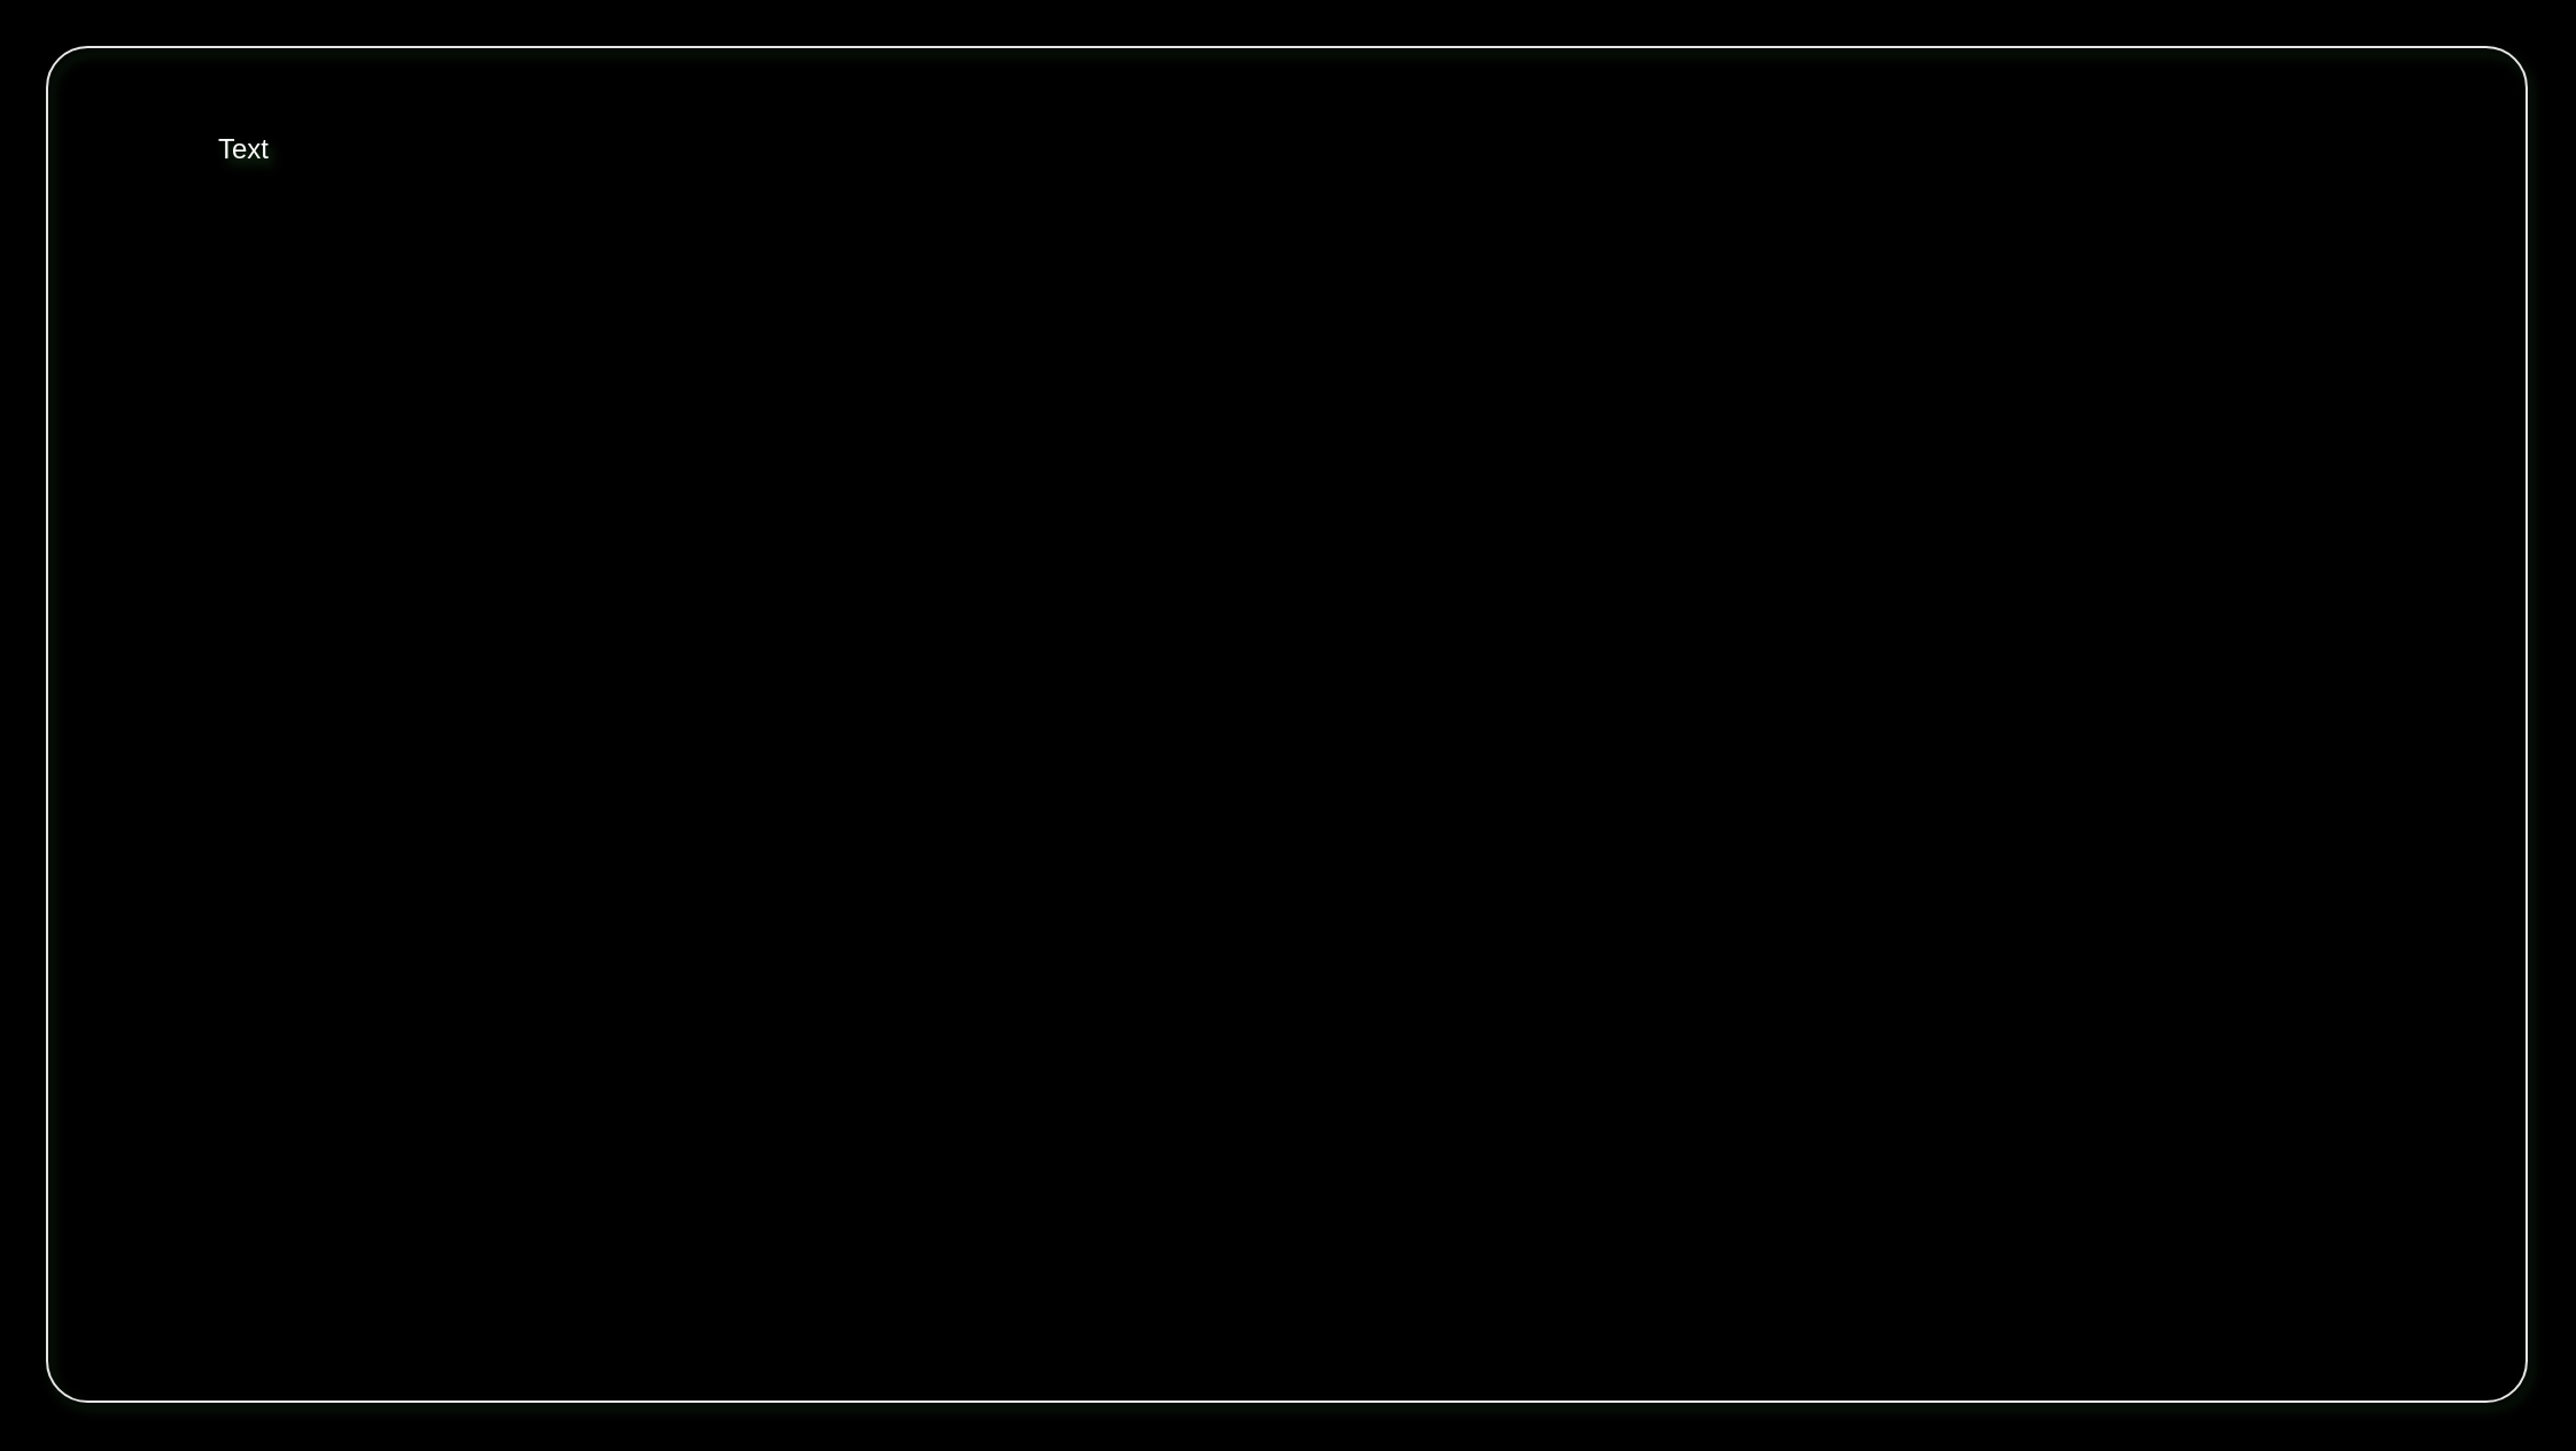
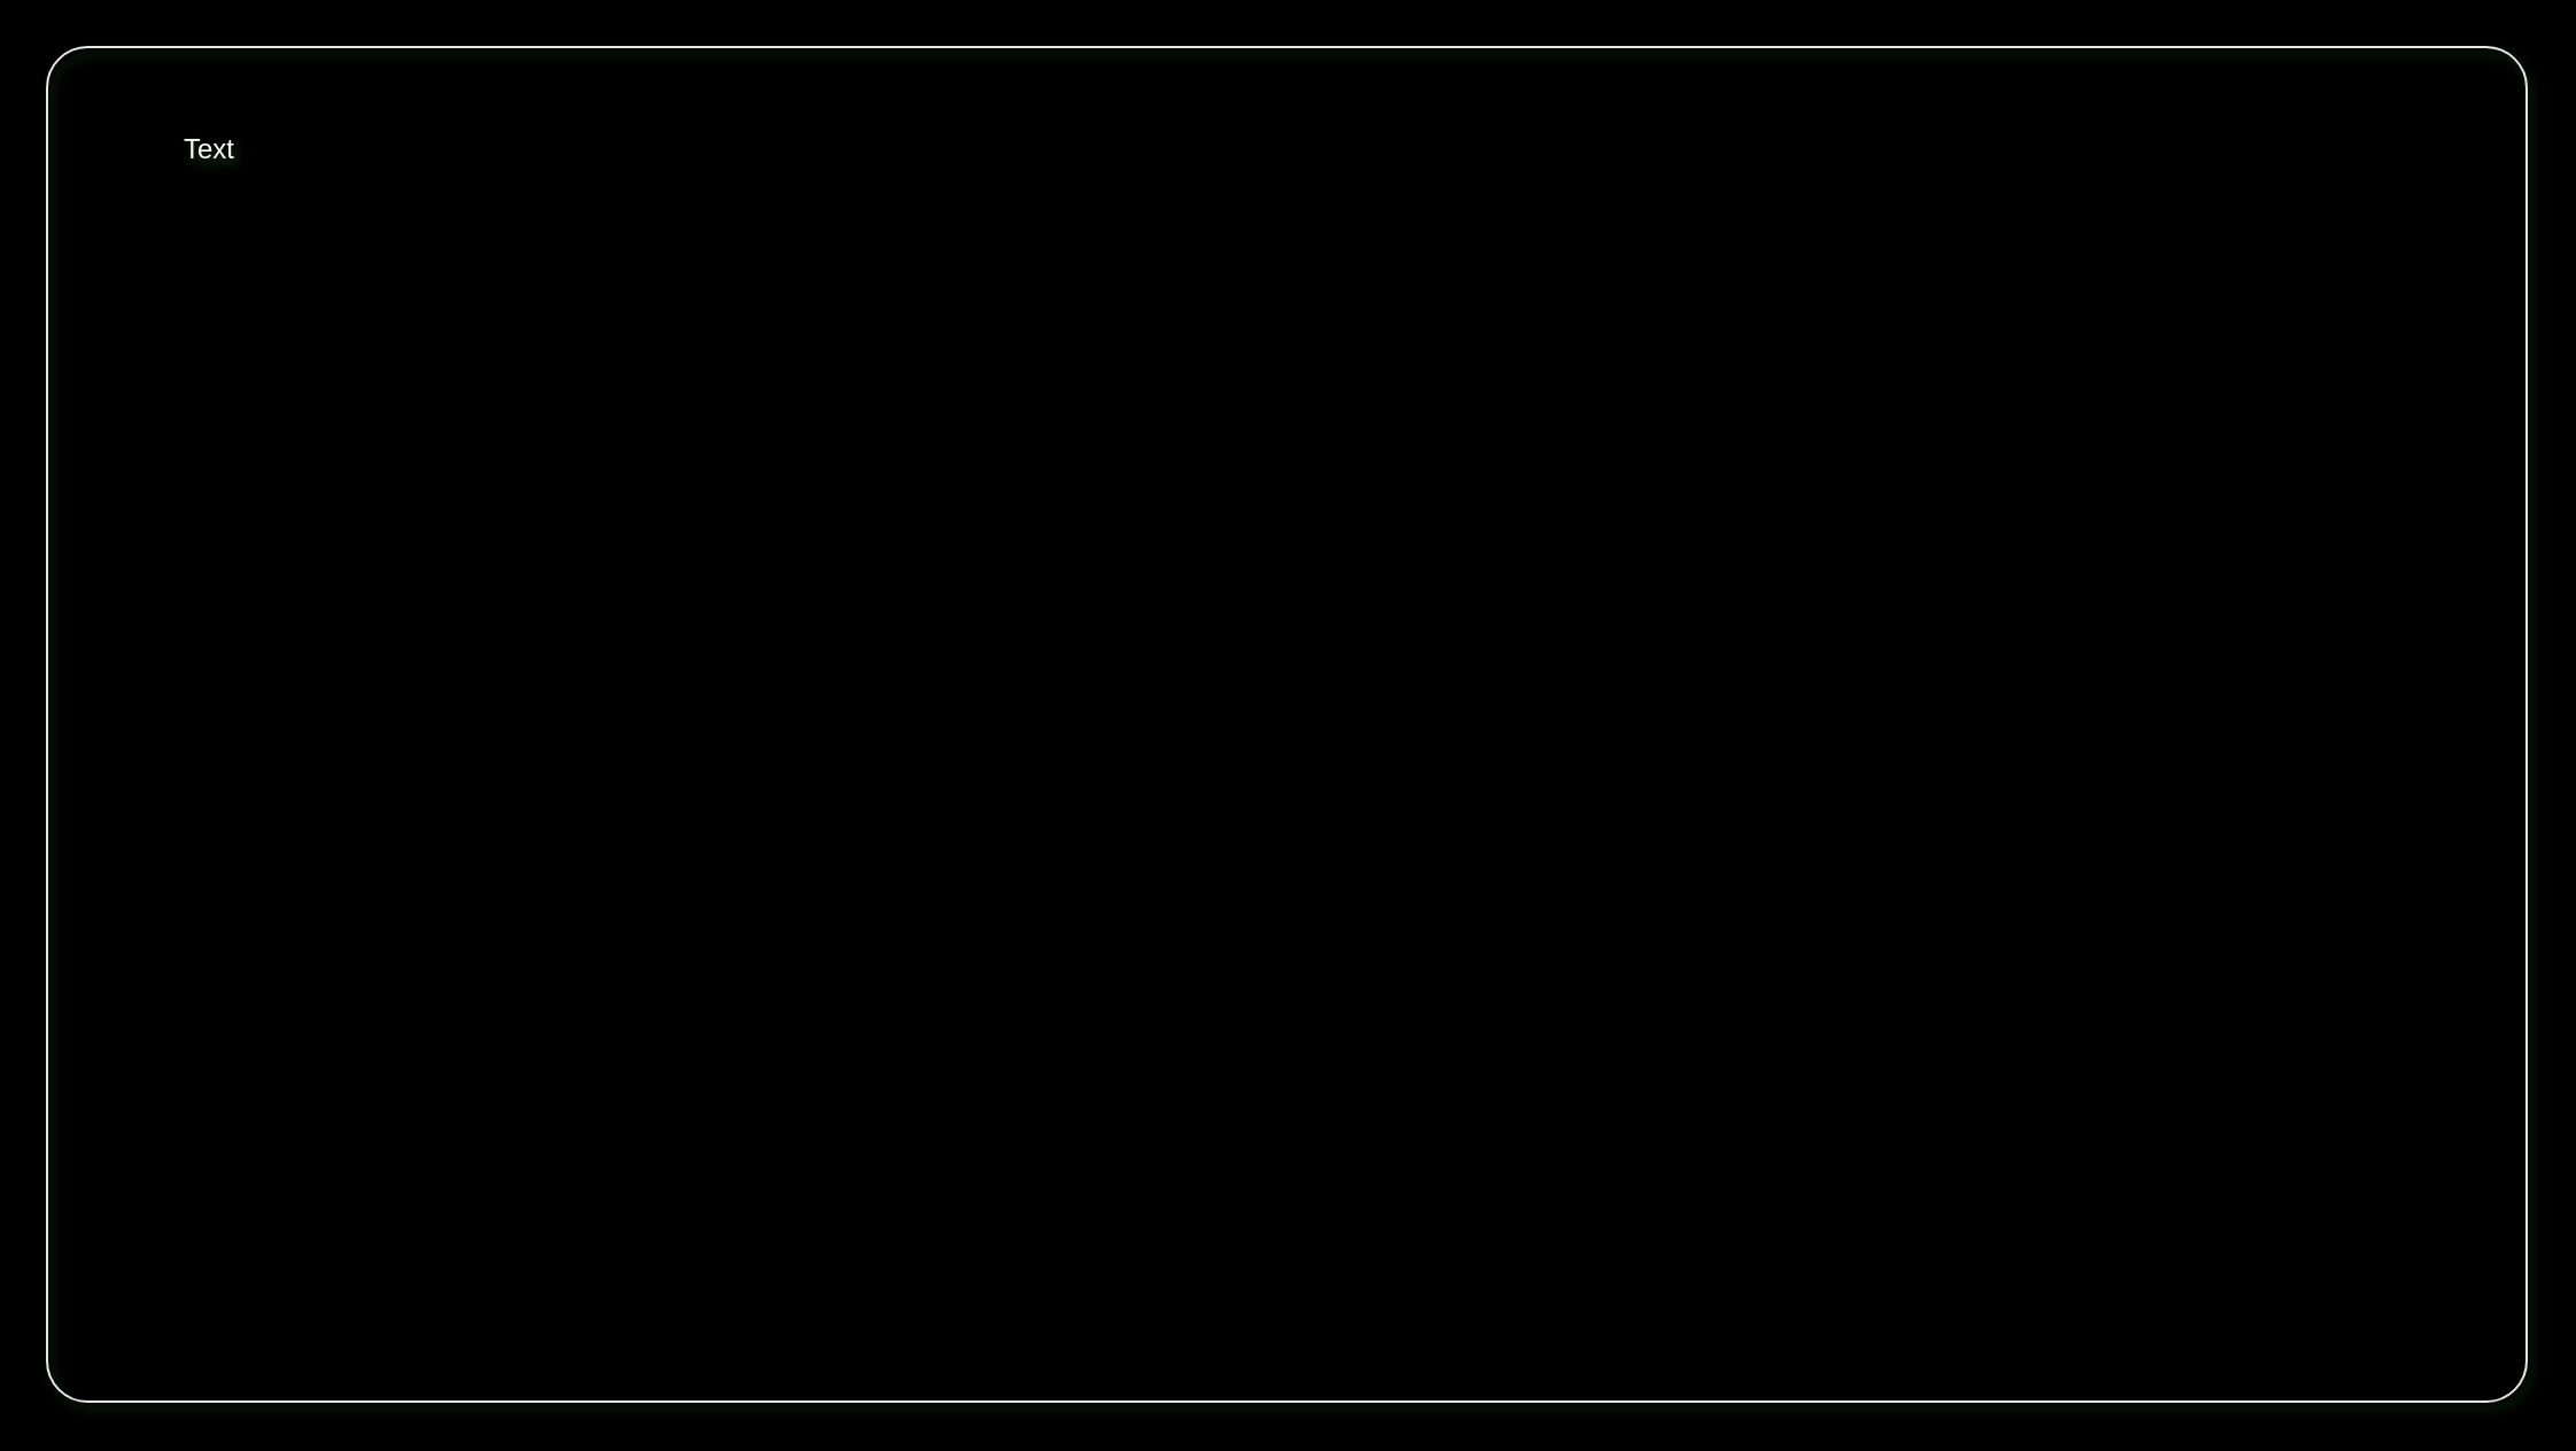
- <mxCell id="3" value="Text" style="text;html=1;strokeColor=none;fillColor=none;align=center;verticalAlign=middle;whiteSpace=wrap;rounded=0;shadow=1;sketch=0;shadowColor=#66FF66;textShadow=1;fontColor=#FFFFFF;" parent="1" vertex="1"><mxGeometry x="51" y="40" width="110" height="50" as="geometry" /></mxCell>
+ <mxCell id="3" value="Text" style="text;html=1;strokeColor=none;fillColor=none;align=center;verticalAlign=middle;whiteSpace=wrap;rounded=0;shadow=1;sketch=0;shadowColor=#66FF66;textShadow=1;fontColor=#FFFFFF;" parent="1" vertex="1"><mxGeometry x="36" y="40" width="110" height="50" as="geometry" /></mxCell>
